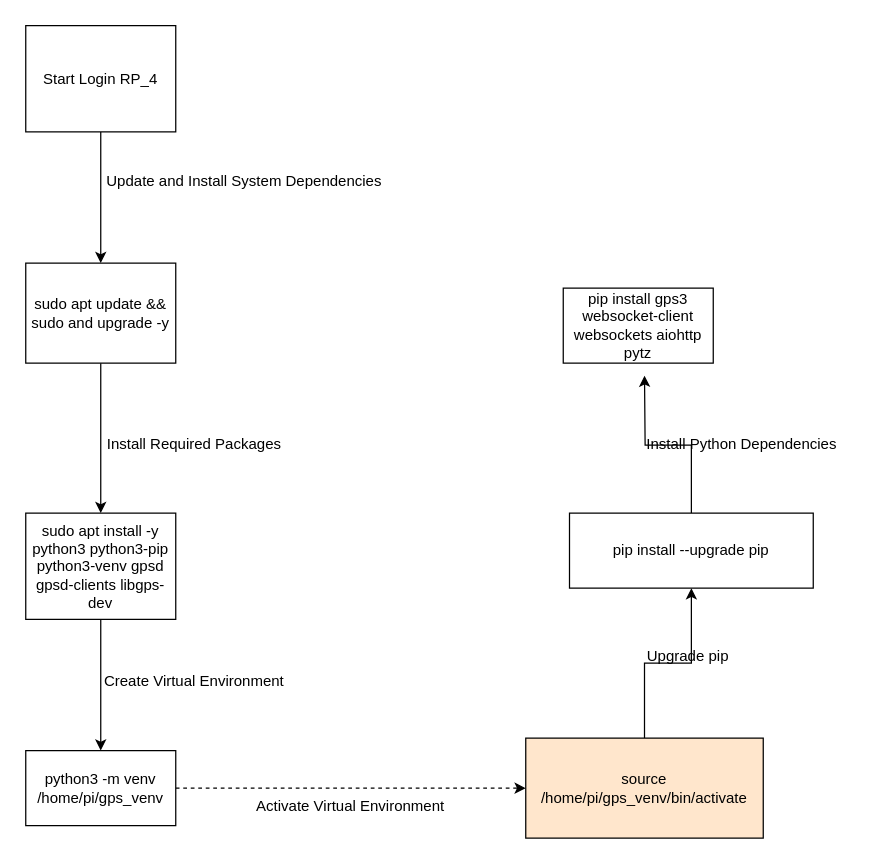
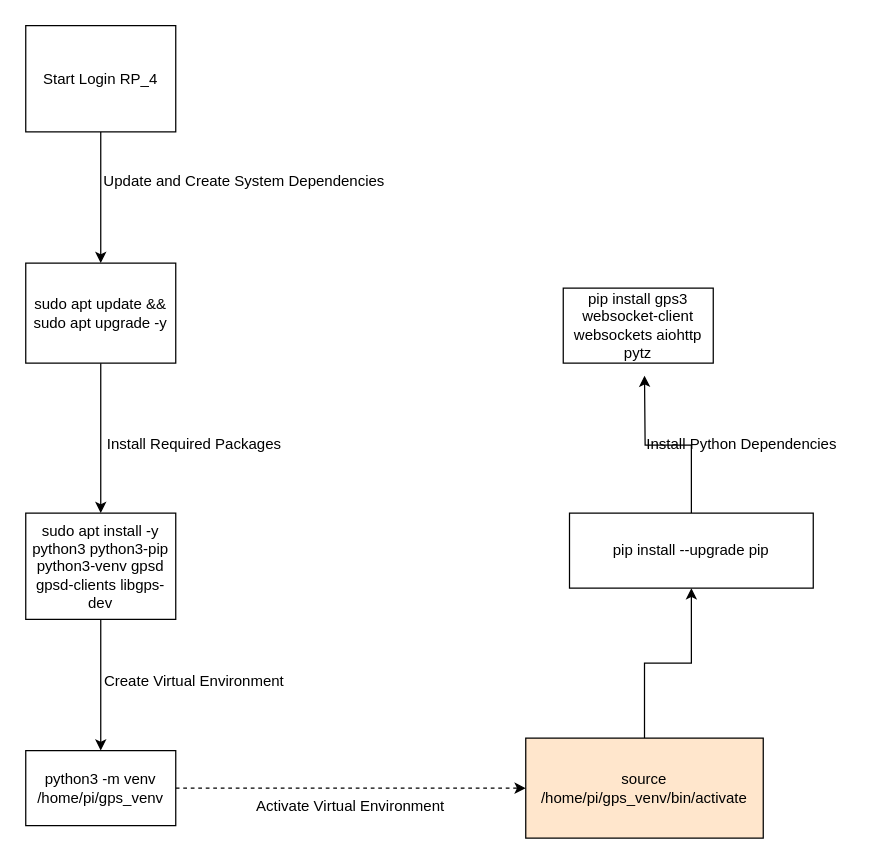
- <mxCell id="6" value="&lt;p style=&quot;white-space-collapse: preserve;&quot; dir=&quot;auto&quot;&gt;Update and Install System Dependencies&lt;/p&gt;" style="text;html=1;align=center;verticalAlign=middle;whiteSpace=wrap;rounded=0;" vertex="1" parent="1"><mxGeometry x="60" y="130" width="270" height="30" as="geometry" /></mxCell>
+ <mxCell id="6" value="&lt;p style=&quot;white-space-collapse: preserve;&quot; dir=&quot;auto&quot;&gt;Update and Create System Dependencies&lt;/p&gt;" style="text;html=1;align=center;verticalAlign=middle;whiteSpace=wrap;rounded=0;" vertex="1" parent="1"><mxGeometry x="60" y="130" width="270" height="30" as="geometry" /></mxCell>
- <mxCell id="5" value="sudo apt update &amp;amp;&amp;amp; sudo and upgrade -y" style="rounded=0;whiteSpace=wrap;html=1;" vertex="1" parent="1"><mxGeometry x="20" y="210" width="120" height="80" as="geometry" /></mxCell>
+ <mxCell id="5" value="sudo apt update &amp;amp;&amp;amp; sudo apt upgrade -y" style="rounded=0;whiteSpace=wrap;html=1;" vertex="1" parent="1"><mxGeometry x="20" y="210" width="120" height="80" as="geometry" /></mxCell>
- <mxCell id="16" value="&lt;p style=&quot;white-space-collapse: preserve;&quot; dir=&quot;auto&quot;&gt;Upgrade pip&lt;/p&gt;" style="text;html=1;align=center;verticalAlign=middle;whiteSpace=wrap;rounded=0;" vertex="1" parent="1"><mxGeometry x="510" y="510" width="80" height="30" as="geometry" /></mxCell>
